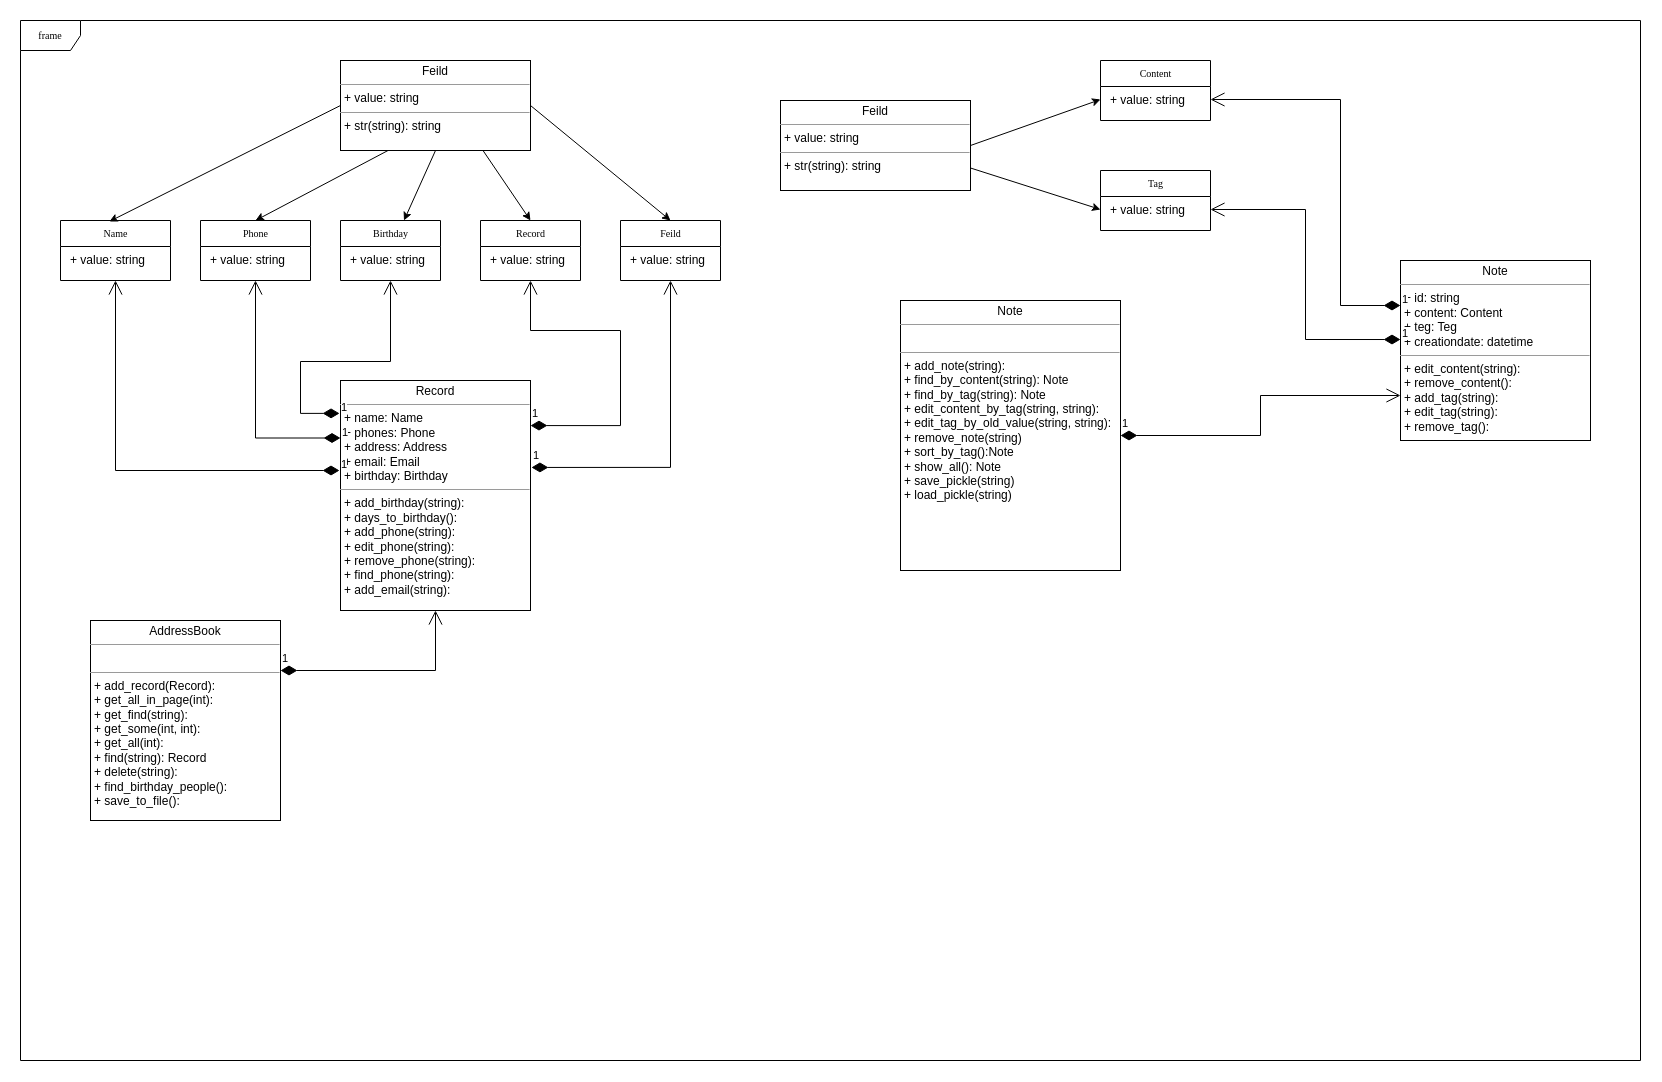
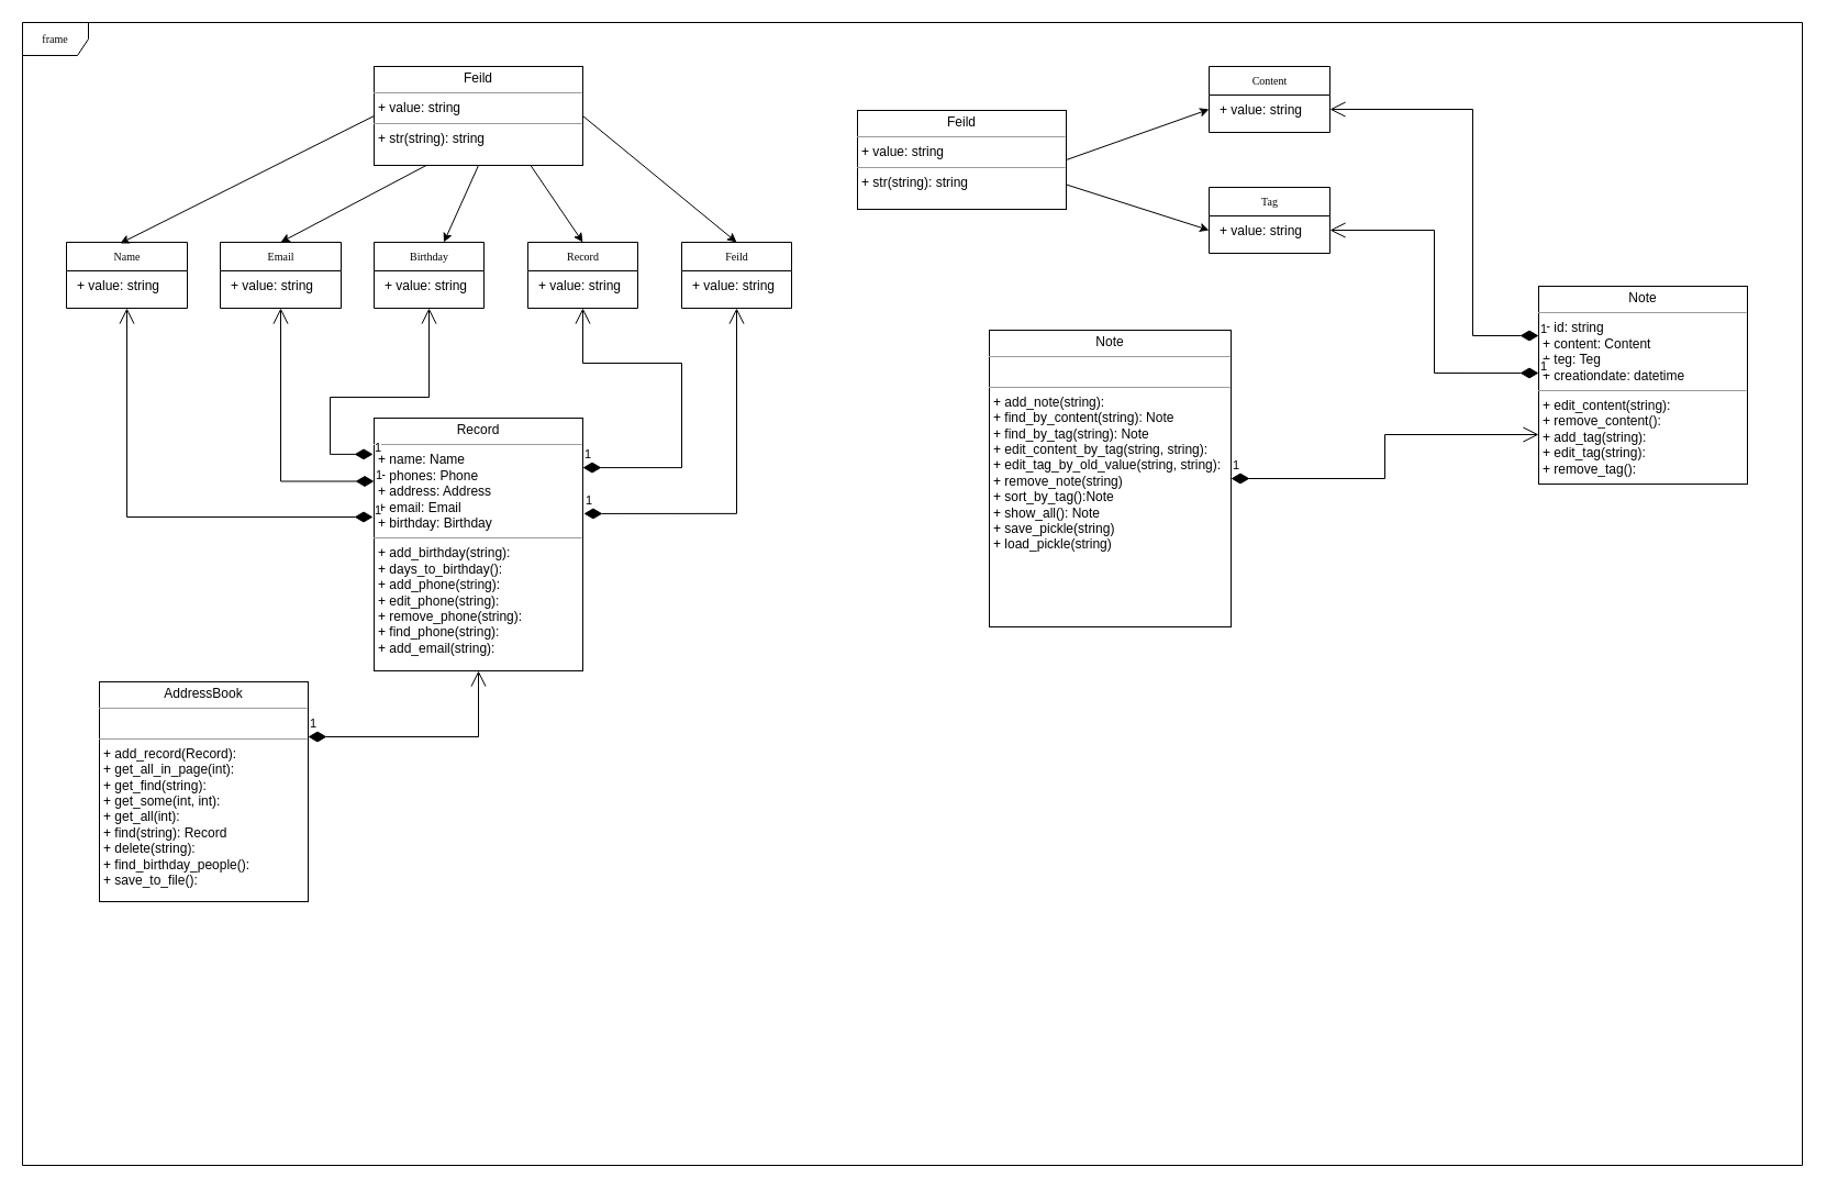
- <mxCell id="6" value="Phone" style="swimlane;html=1;fontStyle=0;childLayout=stackLayout;horizontal=1;startSize=26;fillColor=none;horizontalStack=0;resizeParent=1;resizeLast=0;collapsible=1;marginBottom=0;swimlaneFillColor=#ffffff;rounded=0;shadow=0;comic=0;labelBackgroundColor=none;strokeWidth=1;fontFamily=Verdana;fontSize=10;align=center;" vertex="1" parent="1"><mxGeometry x="200" y="220" width="110" height="60" as="geometry" /></mxCell>
+ <mxCell id="6" value="Email" style="swimlane;html=1;fontStyle=0;childLayout=stackLayout;horizontal=1;startSize=26;fillColor=none;horizontalStack=0;resizeParent=1;resizeLast=0;collapsible=1;marginBottom=0;swimlaneFillColor=#ffffff;rounded=0;shadow=0;comic=0;labelBackgroundColor=none;strokeWidth=1;fontFamily=Verdana;fontSize=10;align=center;" vertex="1" parent="1"><mxGeometry x="200" y="220" width="110" height="60" as="geometry" /></mxCell>
